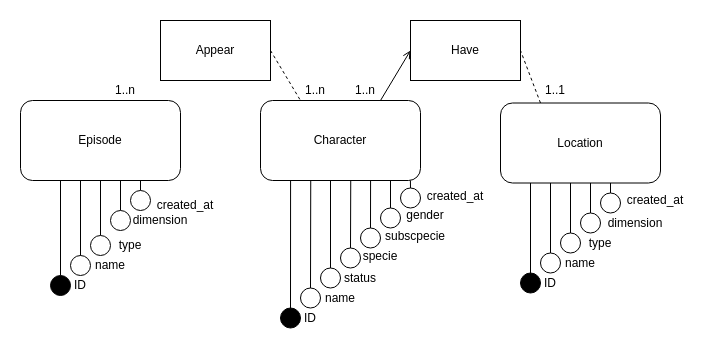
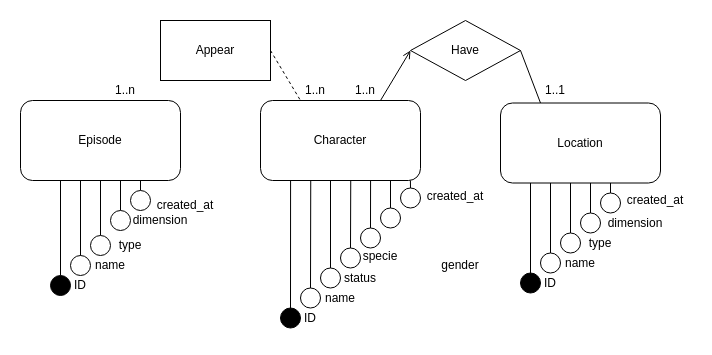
- <mxCell id="18" value="Have" style="whiteSpace=wrap;html=1;rounded=0;" parent="1" vertex="1"><mxGeometry x="410" y="20" width="110" height="60" as="geometry" /></mxCell>
+ <mxCell id="18" value="Have" style="rhombus;whiteSpace=wrap;html=1;" parent="1" vertex="1"><mxGeometry x="410" y="20" width="110" height="60" as="geometry" /></mxCell>
- <mxCell id="60" value="" style="endArrow=none;html=1;rounded=0;entryX=1;entryY=0.5;entryDx=0;entryDy=0;exitX=0.25;exitY=0;exitDx=0;exitDy=0;dashed=1;" edge="1" parent="1" source="17" target="18"><mxGeometry width="50" height="50" relative="1" as="geometry"><mxPoint x="380" y="180" as="sourcePoint" /><mxPoint x="430" y="130" as="targetPoint" /></mxGeometry></mxCell>
+ <mxCell id="60" value="" style="endArrow=none;html=1;rounded=0;entryX=1;entryY=0.5;entryDx=0;entryDy=0;exitX=0.25;exitY=0;exitDx=0;exitDy=0;" edge="1" parent="1" source="17" target="18"><mxGeometry width="50" height="50" relative="1" as="geometry"><mxPoint x="380" y="180" as="sourcePoint" /><mxPoint x="430" y="130" as="targetPoint" /></mxGeometry></mxCell>
- <mxCell id="54" value="gender" style="text;html=1;strokeColor=none;fillColor=none;align=center;verticalAlign=middle;whiteSpace=wrap;rounded=0;" parent="1" vertex="1"><mxGeometry x="405" y="207.5" width="40" height="15" as="geometry" /></mxCell>
+ <mxCell id="54" value="gender" style="text;html=1;strokeColor=none;fillColor=none;align=center;verticalAlign=middle;whiteSpace=wrap;rounded=0;" parent="1" vertex="1"><mxGeometry x="440" y="257.5" width="40" height="15" as="geometry" /></mxCell>
- <mxCell id="51" value="subscpecie" style="text;html=1;strokeColor=none;fillColor=none;align=center;verticalAlign=middle;whiteSpace=wrap;rounded=0;" parent="1" vertex="1"><mxGeometry x="385" y="227.5" width="60" height="17.5" as="geometry" /></mxCell>
